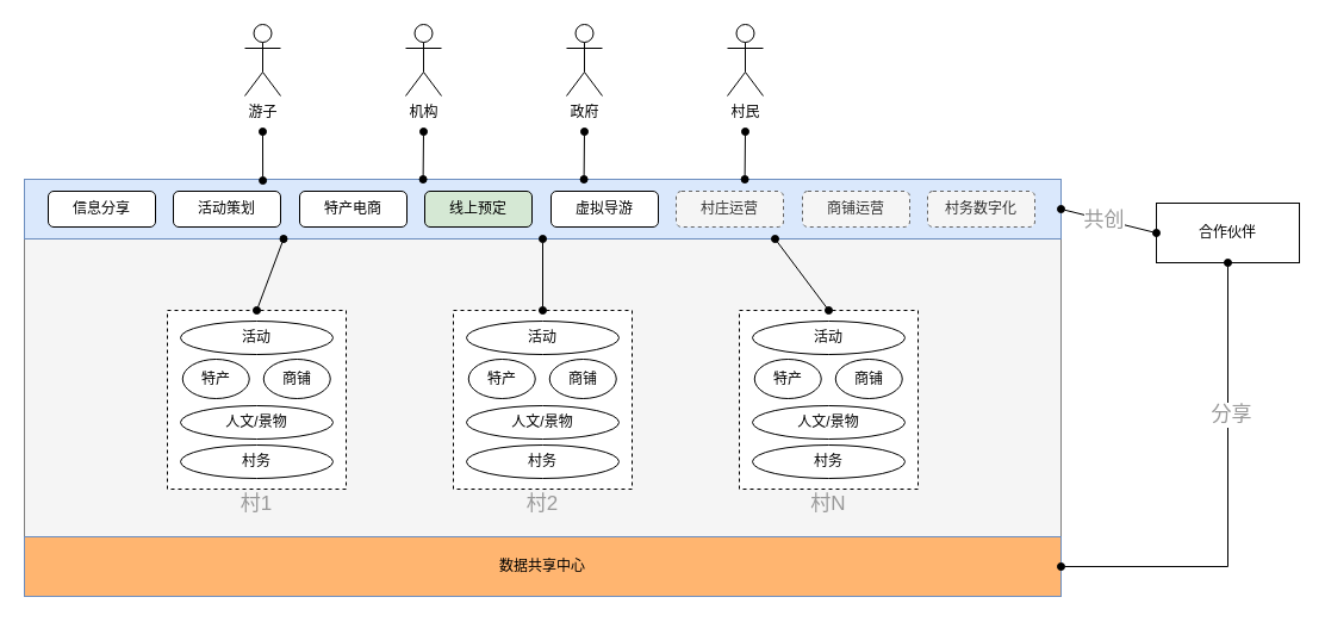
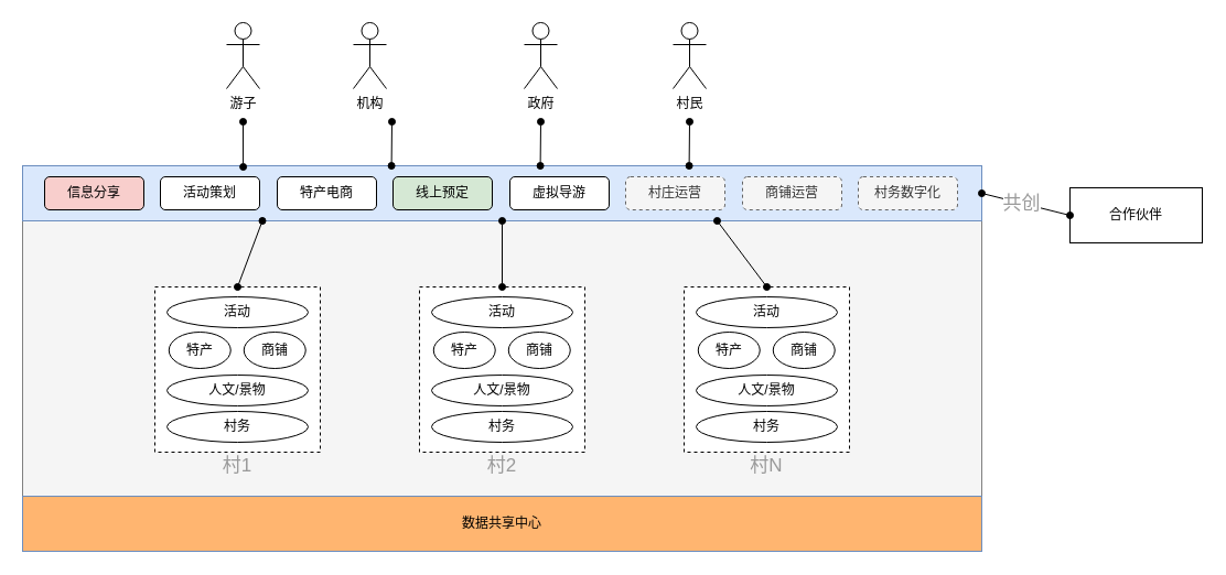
- <mxCell id="56" value="机构" style="shape=umlActor;verticalLabelPosition=bottom;verticalAlign=top;html=1;outlineConnect=0;" vertex="1" parent="1"><mxGeometry x="340" y="20" width="30" height="60" as="geometry" /></mxCell>
+ <mxCell id="56" value="机构" style="shape=umlActor;verticalLabelPosition=bottom;verticalAlign=top;html=1;outlineConnect=0;" vertex="1" parent="1"><mxGeometry x="320" y="20" width="30" height="60" as="geometry" /></mxCell>
- <mxCell id="5" value="信息分享" style="rounded=1;whiteSpace=wrap;html=1;" vertex="1" parent="1"><mxGeometry x="40" y="160" width="90" height="30" as="geometry" /></mxCell>
+ <mxCell id="5" value="信息分享" style="rounded=1;whiteSpace=wrap;html=1;fillColor=#f8cecc;" vertex="1" parent="1"><mxGeometry x="40" y="160" width="90" height="30" as="geometry" /></mxCell>
- <mxCell id="53" style="edgeStyle=none;rounded=0;orthogonalLoop=1;jettySize=auto;html=1;exitX=1;exitY=0.5;exitDx=0;exitDy=0;entryX=0.5;entryY=1;entryDx=0;entryDy=0;startArrow=oval;startFill=1;endArrow=oval;endFill=1;fontSize=17;fontColor=#999999;" edge="1" parent="1" source="52" target="13"><mxGeometry relative="1" as="geometry"><Array as="points"><mxPoint x="1030" y="475" /></Array></mxGeometry></mxCell>
- <mxCell id="54" value="分享" style="edgeLabel;html=1;align=center;verticalAlign=middle;resizable=0;points=[];fontSize=17;fontColor=#999999;" vertex="1" connectable="0" parent="53"><mxGeometry x="0.359" y="-2" relative="1" as="geometry"><mxPoint as="offset" /></mxGeometry></mxCell>
